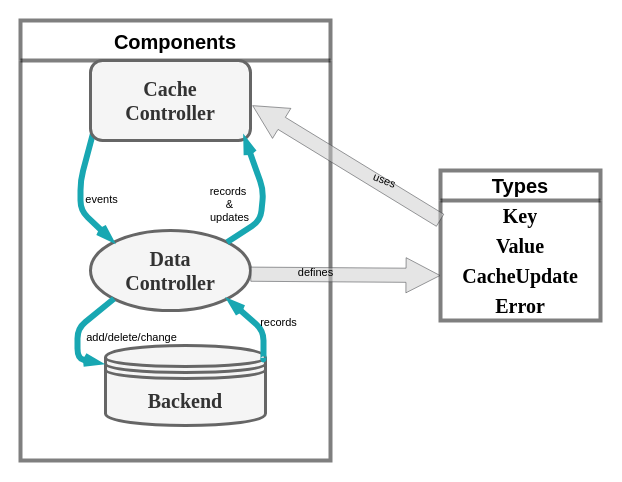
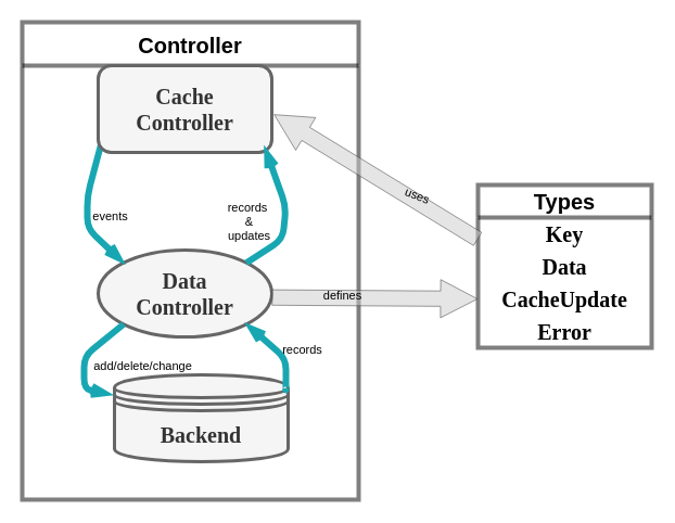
- <mxCell id="2" value="Components" style="swimlane;strokeWidth=4;gradientColor=none;swimlaneFillColor=#FFFFFF;opacity=50;fontSize=20;startSize=40;" vertex="1" parent="1"><mxGeometry x="20" y="20" width="310" height="440" as="geometry"><mxRectangle x="80" y="60" width="110" height="30" as="alternateBounds" /></mxGeometry></mxCell>
+ <mxCell id="2" value="Controller" style="swimlane;strokeWidth=4;gradientColor=none;swimlaneFillColor=#FFFFFF;opacity=50;fontSize=20;startSize=40;" vertex="1" parent="1"><mxGeometry x="20" y="20" width="310" height="440" as="geometry"><mxRectangle x="80" y="60" width="110" height="30" as="alternateBounds" /></mxGeometry></mxCell>
- <mxCell id="15" value="Value" style="text;strokeColor=none;fillColor=none;align=center;verticalAlign=middle;spacingLeft=4;spacingRight=4;overflow=hidden;points=[[0,0.5],[1,0.5]];portConstraint=eastwest;rotatable=0;whiteSpace=wrap;html=1;fontFamily=American TypeWriter;fontSize=20;fontColor=default;fontStyle=1;" vertex="1" parent="13"><mxGeometry y="60" width="160" height="30" as="geometry" /></mxCell>
+ <mxCell id="15" value="Data" style="text;strokeColor=none;fillColor=none;align=center;verticalAlign=middle;spacingLeft=4;spacingRight=4;overflow=hidden;points=[[0,0.5],[1,0.5]];portConstraint=eastwest;rotatable=0;whiteSpace=wrap;html=1;fontFamily=American TypeWriter;fontSize=20;fontColor=default;fontStyle=1;" vertex="1" parent="13"><mxGeometry y="60" width="160" height="30" as="geometry" /></mxCell>
